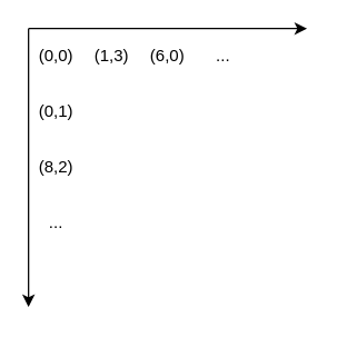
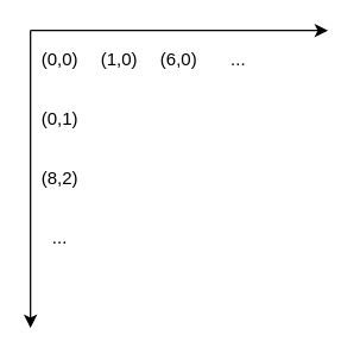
- <mxCell id="5" value="(1,3)" style="text;html=1;strokeColor=none;fillColor=none;align=center;verticalAlign=middle;whiteSpace=wrap;rounded=0;" vertex="1" parent="1"><mxGeometry x="60" y="30" width="40" height="20" as="geometry" /></mxCell>
+ <mxCell id="5" value="(1,0)" style="text;html=1;strokeColor=none;fillColor=none;align=center;verticalAlign=middle;whiteSpace=wrap;rounded=0;" vertex="1" parent="1"><mxGeometry x="60" y="30" width="40" height="20" as="geometry" /></mxCell>
